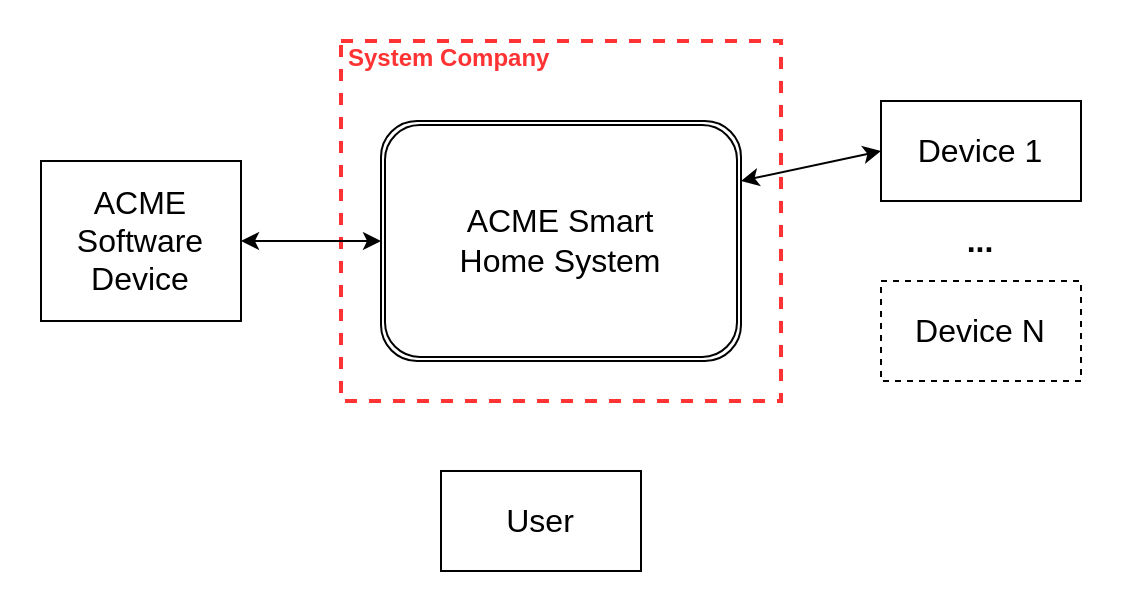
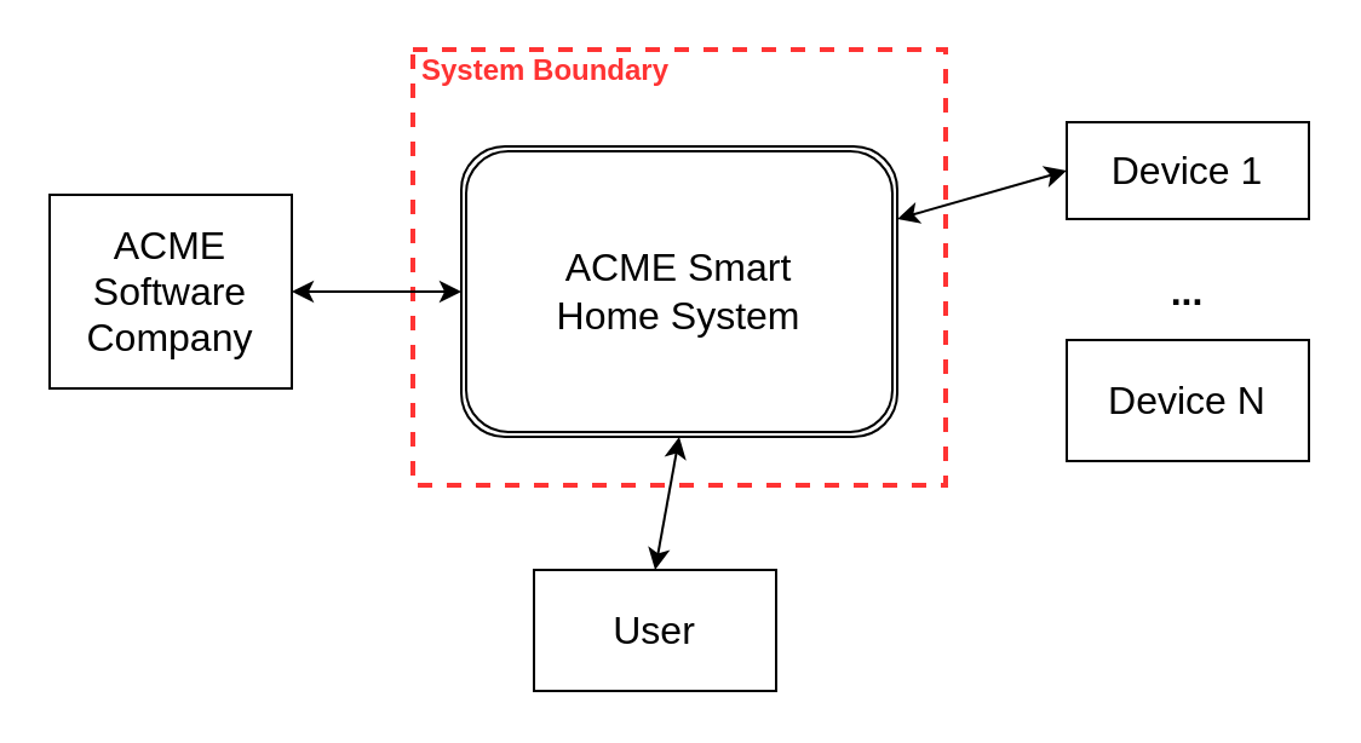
- <mxCell id="2" value="System Company" style="html=1;fontColor=#FF3333;fontStyle=1;align=left;verticalAlign=top;spacing=0;labelBorderColor=none;fillColor=none;dashed=1;strokeWidth=2;strokeColor=#FF3333;spacingLeft=4;spacingTop=-3;" vertex="1" parent="1"><mxGeometry x="170" y="20" width="220" height="180" as="geometry" /></mxCell>
+ <mxCell id="2" value="System Boundary" style="html=1;fontColor=#FF3333;fontStyle=1;align=left;verticalAlign=top;spacing=0;labelBorderColor=none;fillColor=none;dashed=1;strokeWidth=2;strokeColor=#FF3333;spacingLeft=4;spacingTop=-3;" vertex="1" parent="1"><mxGeometry x="170" y="20" width="220" height="180" as="geometry" /></mxCell>
- <mxCell id="5" value="&lt;font style=&quot;font-size: 16px&quot;&gt;Device 1&lt;/font&gt;" style="rounded=0;whiteSpace=wrap;html=1;" vertex="1" parent="1"><mxGeometry x="440" y="50" width="100" height="50" as="geometry" /></mxCell>
+ <mxCell id="5" value="&lt;font style=&quot;font-size: 16px&quot;&gt;Device 1&lt;/font&gt;" style="rounded=0;whiteSpace=wrap;html=1;" vertex="1" parent="1"><mxGeometry x="440" y="50" width="100" height="40" as="geometry" /></mxCell>
- <mxCell id="7" value="&lt;font style=&quot;font-size: 16px&quot;&gt;ACME Software Device&lt;/font&gt;" style="rounded=0;whiteSpace=wrap;html=1;" vertex="1" parent="1"><mxGeometry x="20" y="80" width="100" height="80" as="geometry" /></mxCell>
+ <mxCell id="7" value="&lt;font style=&quot;font-size: 16px&quot;&gt;ACME Software Company&lt;/font&gt;" style="rounded=0;whiteSpace=wrap;html=1;" vertex="1" parent="1"><mxGeometry x="20" y="80" width="100" height="80" as="geometry" /></mxCell>
- <mxCell id="6" value="&lt;font style=&quot;font-size: 16px&quot;&gt;Device N&lt;/font&gt;" style="rounded=0;whiteSpace=wrap;html=1;dashed=1;" vertex="1" parent="1"><mxGeometry x="440" y="140" width="100" height="50" as="geometry" /></mxCell>
+ <mxCell id="6" value="&lt;font style=&quot;font-size: 16px&quot;&gt;Device N&lt;/font&gt;" style="rounded=0;whiteSpace=wrap;html=1;" vertex="1" parent="1"><mxGeometry x="440" y="140" width="100" height="50" as="geometry" /></mxCell>
+ <mxCell id="10" value="" style="endArrow=classic;startArrow=classic;html=1;fontColor=#FF3333;entryX=0.5;entryY=0;entryDx=0;entryDy=0;exitX=0.5;exitY=1;exitDx=0;exitDy=0;" edge="1" parent="1" source="3" target="4"><mxGeometry width="50" height="50" relative="1" as="geometry"><mxPoint x="380" y="160" as="sourcePoint" /><mxPoint x="450" y="175" as="targetPoint" /></mxGeometry></mxCell>
